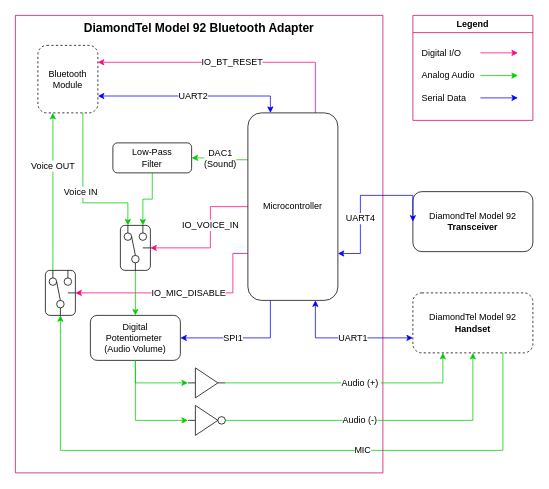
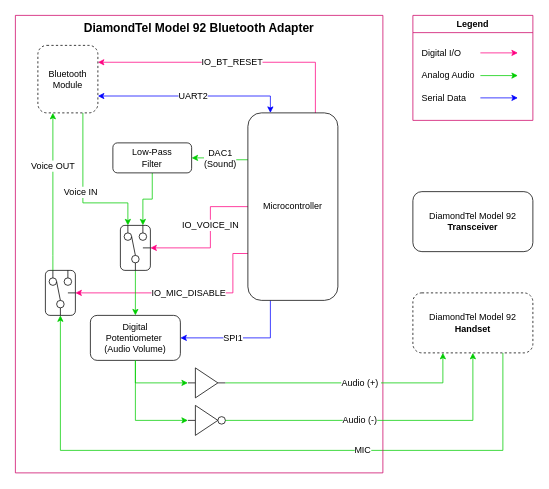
- <mxCell id="46" value="UART4" style="edgeStyle=orthogonalEdgeStyle;rounded=0;orthogonalLoop=1;jettySize=auto;html=1;exitX=1;exitY=0.75;exitDx=0;exitDy=0;entryX=0;entryY=0.5;entryDx=0;entryDy=0;strokeColor=#0000FF;startArrow=classic;startFill=1;fontSize=12;" parent="1" source="11" target="44" edge="1"><mxGeometry x="-0.278" relative="1" as="geometry"><Array as="points"><mxPoint x="480" y="337" /><mxPoint x="480" y="260" /></Array><mxPoint as="offset" /></mxGeometry></mxCell>
- <mxCell id="45" value="UART1" style="edgeStyle=orthogonalEdgeStyle;rounded=0;orthogonalLoop=1;jettySize=auto;html=1;exitX=0.75;exitY=1;exitDx=0;exitDy=0;strokeColor=#0000FF;startArrow=classic;startFill=1;fontSize=12;entryX=0;entryY=0.75;entryDx=0;entryDy=0;" parent="1" source="11" target="3" edge="1"><mxGeometry x="0.111" relative="1" as="geometry"><Array as="points"><mxPoint x="420" y="450" /><mxPoint x="550" y="450" /></Array><mxPoint as="offset" /><mxPoint x="350" y="640" as="targetPoint" /></mxGeometry></mxCell>
